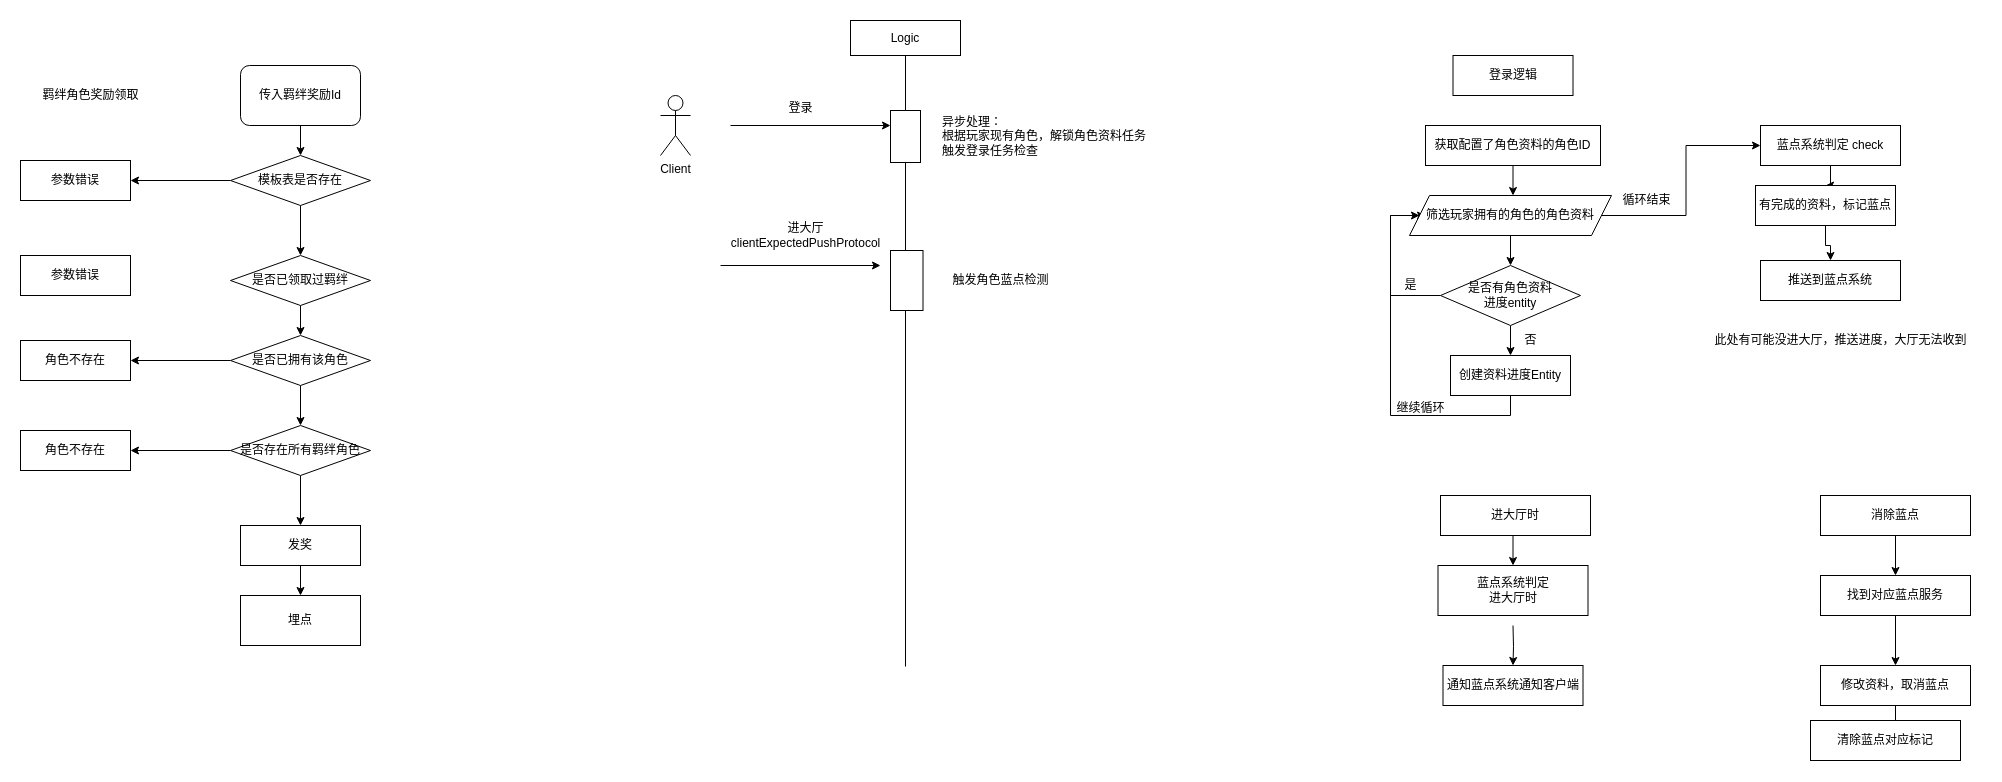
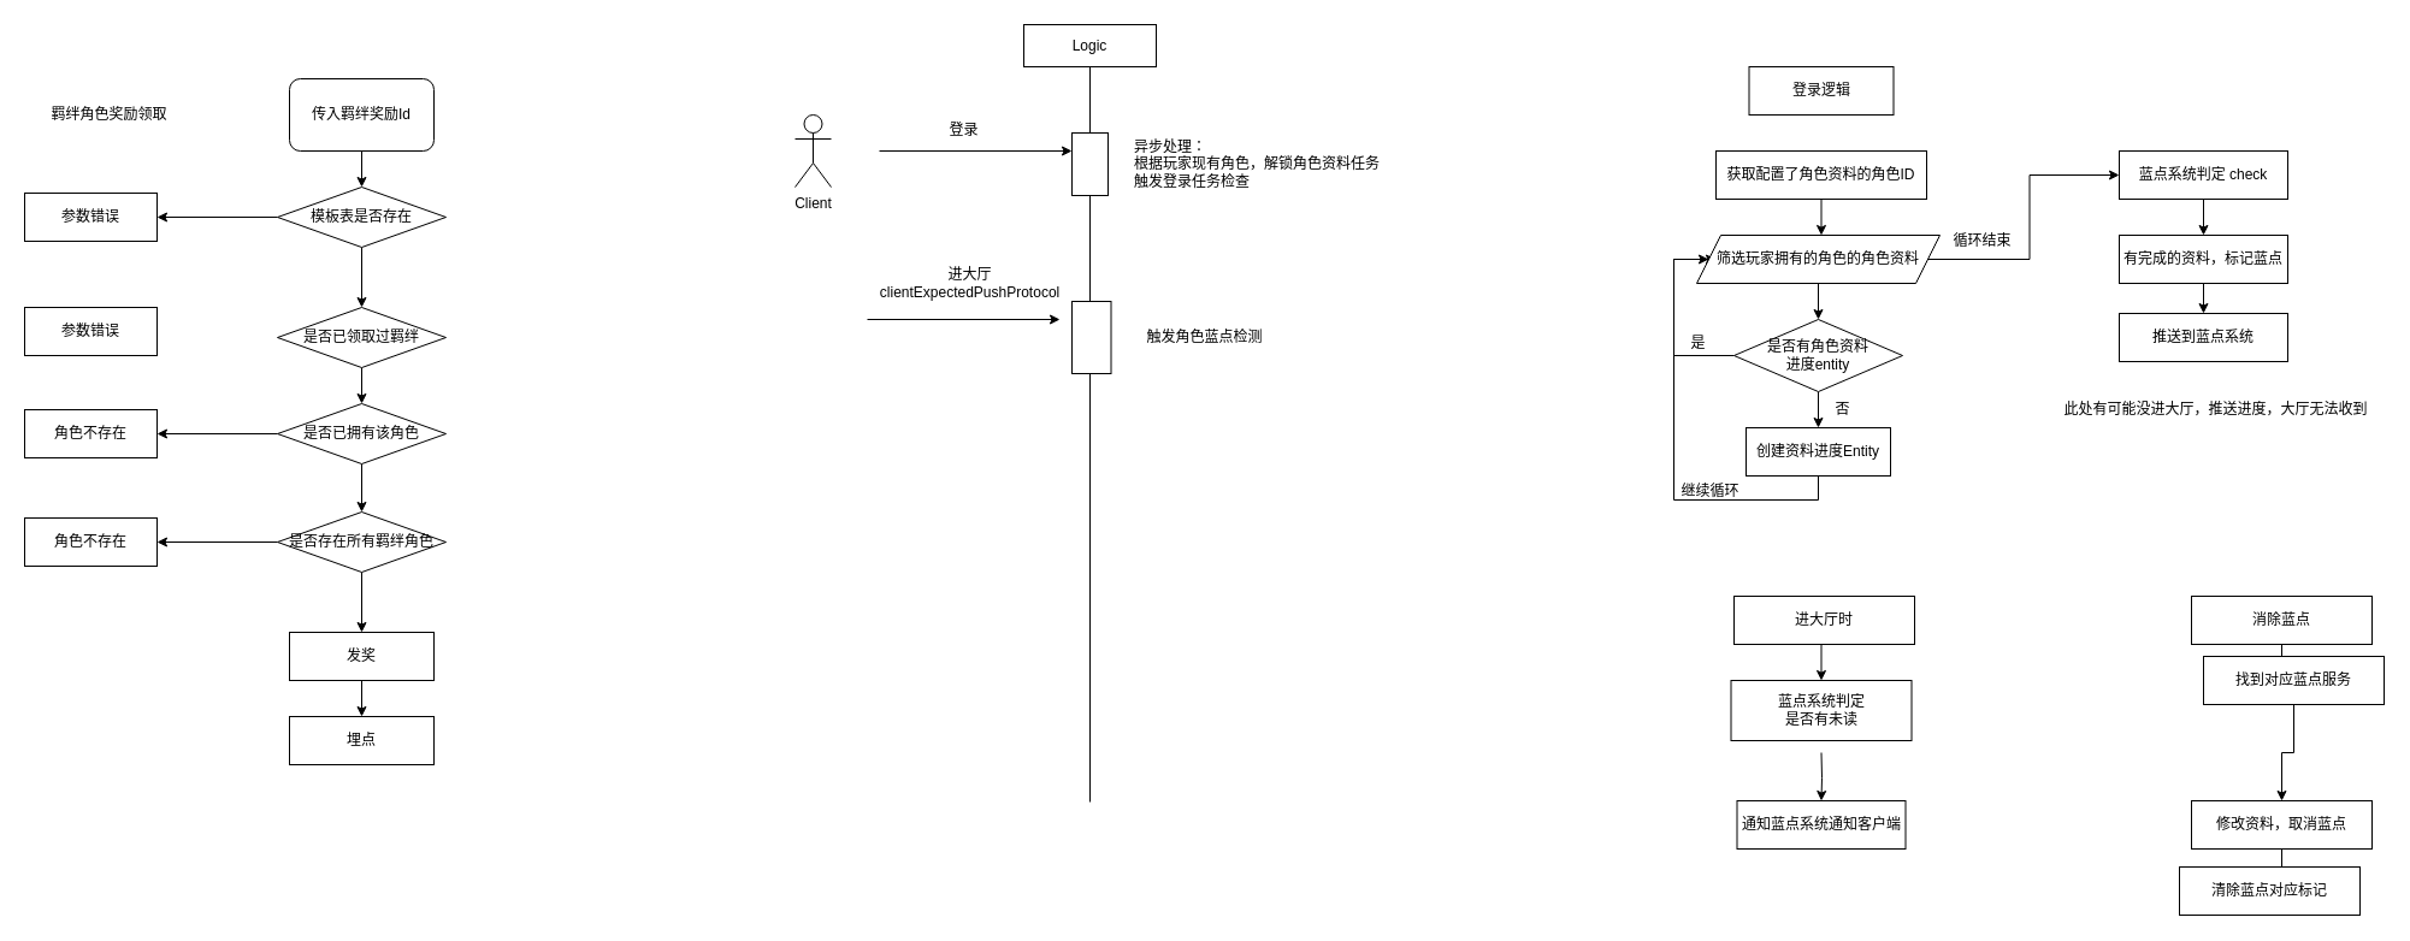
- <mxCell id="47" value="有完成的资料，标记蓝点" style="whiteSpace=wrap;html=1;" vertex="1" parent="1"><mxGeometry x="1755" y="185" width="140" height="40" as="geometry" /></mxCell>
+ <mxCell id="47" value="有完成的资料，标记蓝点" style="whiteSpace=wrap;html=1;" vertex="1" parent="1"><mxGeometry x="1760" y="195" width="140" height="40" as="geometry" /></mxCell>
- <mxCell id="67" value="&lt;div&gt;蓝点系统判定&lt;/div&gt;&lt;div&gt;进大厅时&lt;/div&gt;" style="rounded=0;whiteSpace=wrap;html=1;" vertex="1" parent="1"><mxGeometry x="1437.5" y="565" width="150" height="50" as="geometry" /></mxCell>
+ <mxCell id="67" value="&lt;div&gt;蓝点系统判定&lt;/div&gt;&lt;div&gt;是否有未读&lt;/div&gt;" style="rounded=0;whiteSpace=wrap;html=1;" vertex="1" parent="1"><mxGeometry x="1437.5" y="565" width="150" height="50" as="geometry" /></mxCell>
- <mxCell id="56" value="找到对应蓝点服务" style="whiteSpace=wrap;html=1;" vertex="1" parent="1"><mxGeometry x="1820" y="575" width="150" height="40" as="geometry" /></mxCell>
+ <mxCell id="56" value="找到对应蓝点服务" style="whiteSpace=wrap;html=1;" vertex="1" parent="1"><mxGeometry x="1830" y="545" width="150" height="40" as="geometry" /></mxCell>
- <mxCell id="17" value="埋点" style="rounded=0;whiteSpace=wrap;html=1;" parent="1" vertex="1"><mxGeometry x="240" y="595" width="120" height="50" as="geometry" /></mxCell>
+ <mxCell id="17" value="埋点" style="rounded=0;whiteSpace=wrap;html=1;" parent="1" vertex="1"><mxGeometry x="240" y="595" width="120" height="40" as="geometry" /></mxCell>
